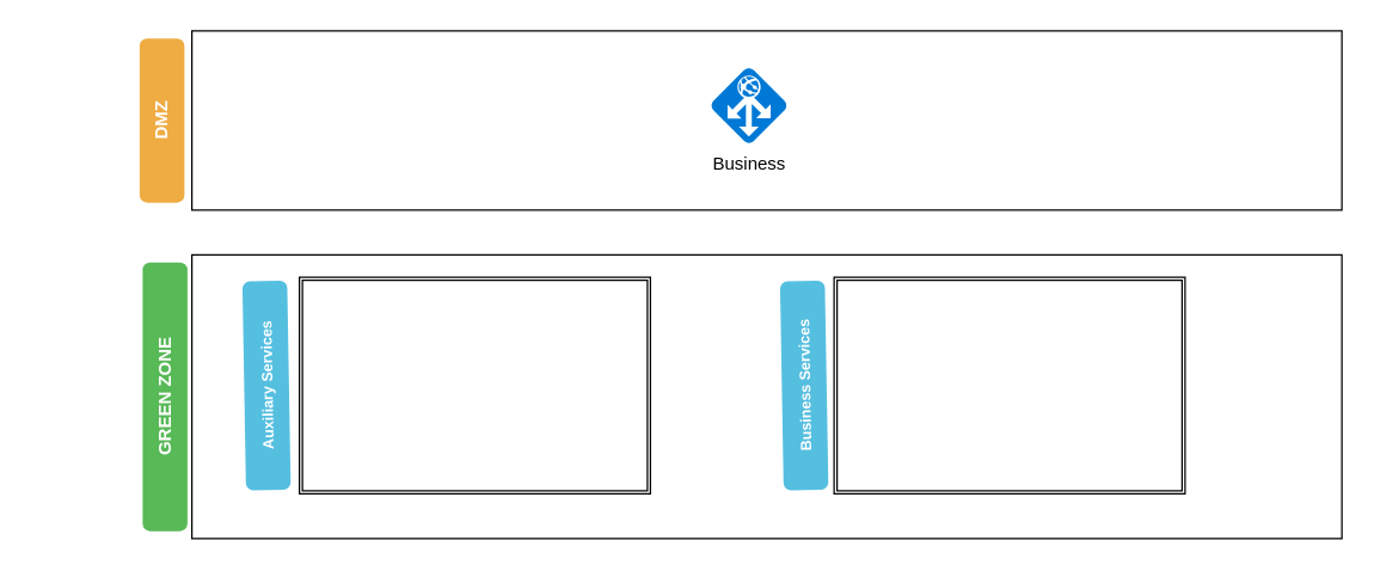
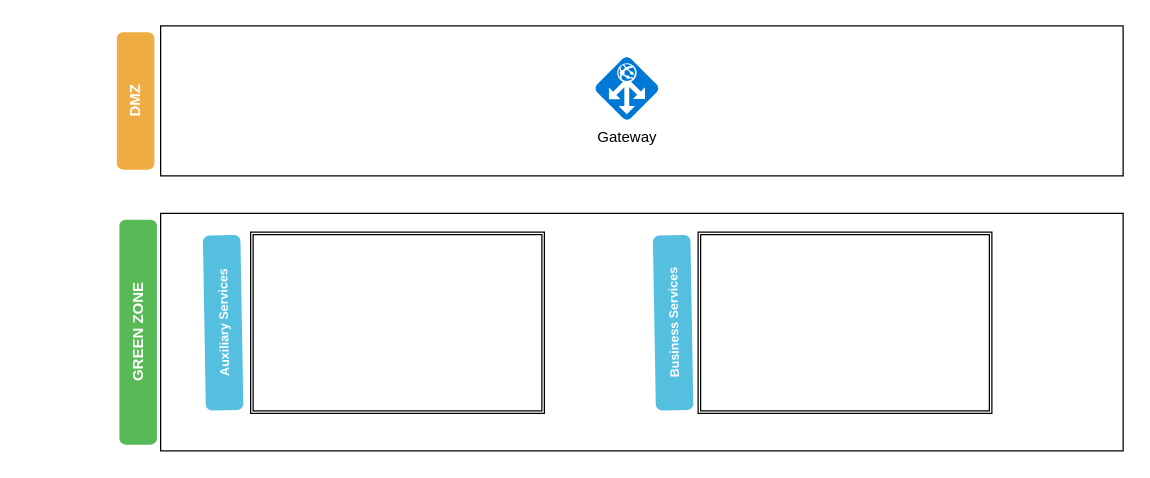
- <mxCell value="Business" id="4" parent="1" style="shadow=0;dashed=0;html=1;strokeColor=none;labelPosition=center;verticalLabelPosition=bottom;verticalAlign=top;align=center;shape=mxgraph.mscae.cloud.application_gateway;fillColor=#0079D6;pointerEvents=1;" vertex="1"><mxGeometry as="geometry" height="50" width="50" y="45" x="476" /></mxCell>
+ <mxCell value="Gateway" id="4" parent="1" style="shadow=0;dashed=0;html=1;strokeColor=none;labelPosition=center;verticalLabelPosition=bottom;verticalAlign=top;align=center;shape=mxgraph.mscae.cloud.application_gateway;fillColor=#0079D6;pointerEvents=1;" vertex="1"><mxGeometry as="geometry" height="50" width="50" y="45" x="476" /></mxCell>
